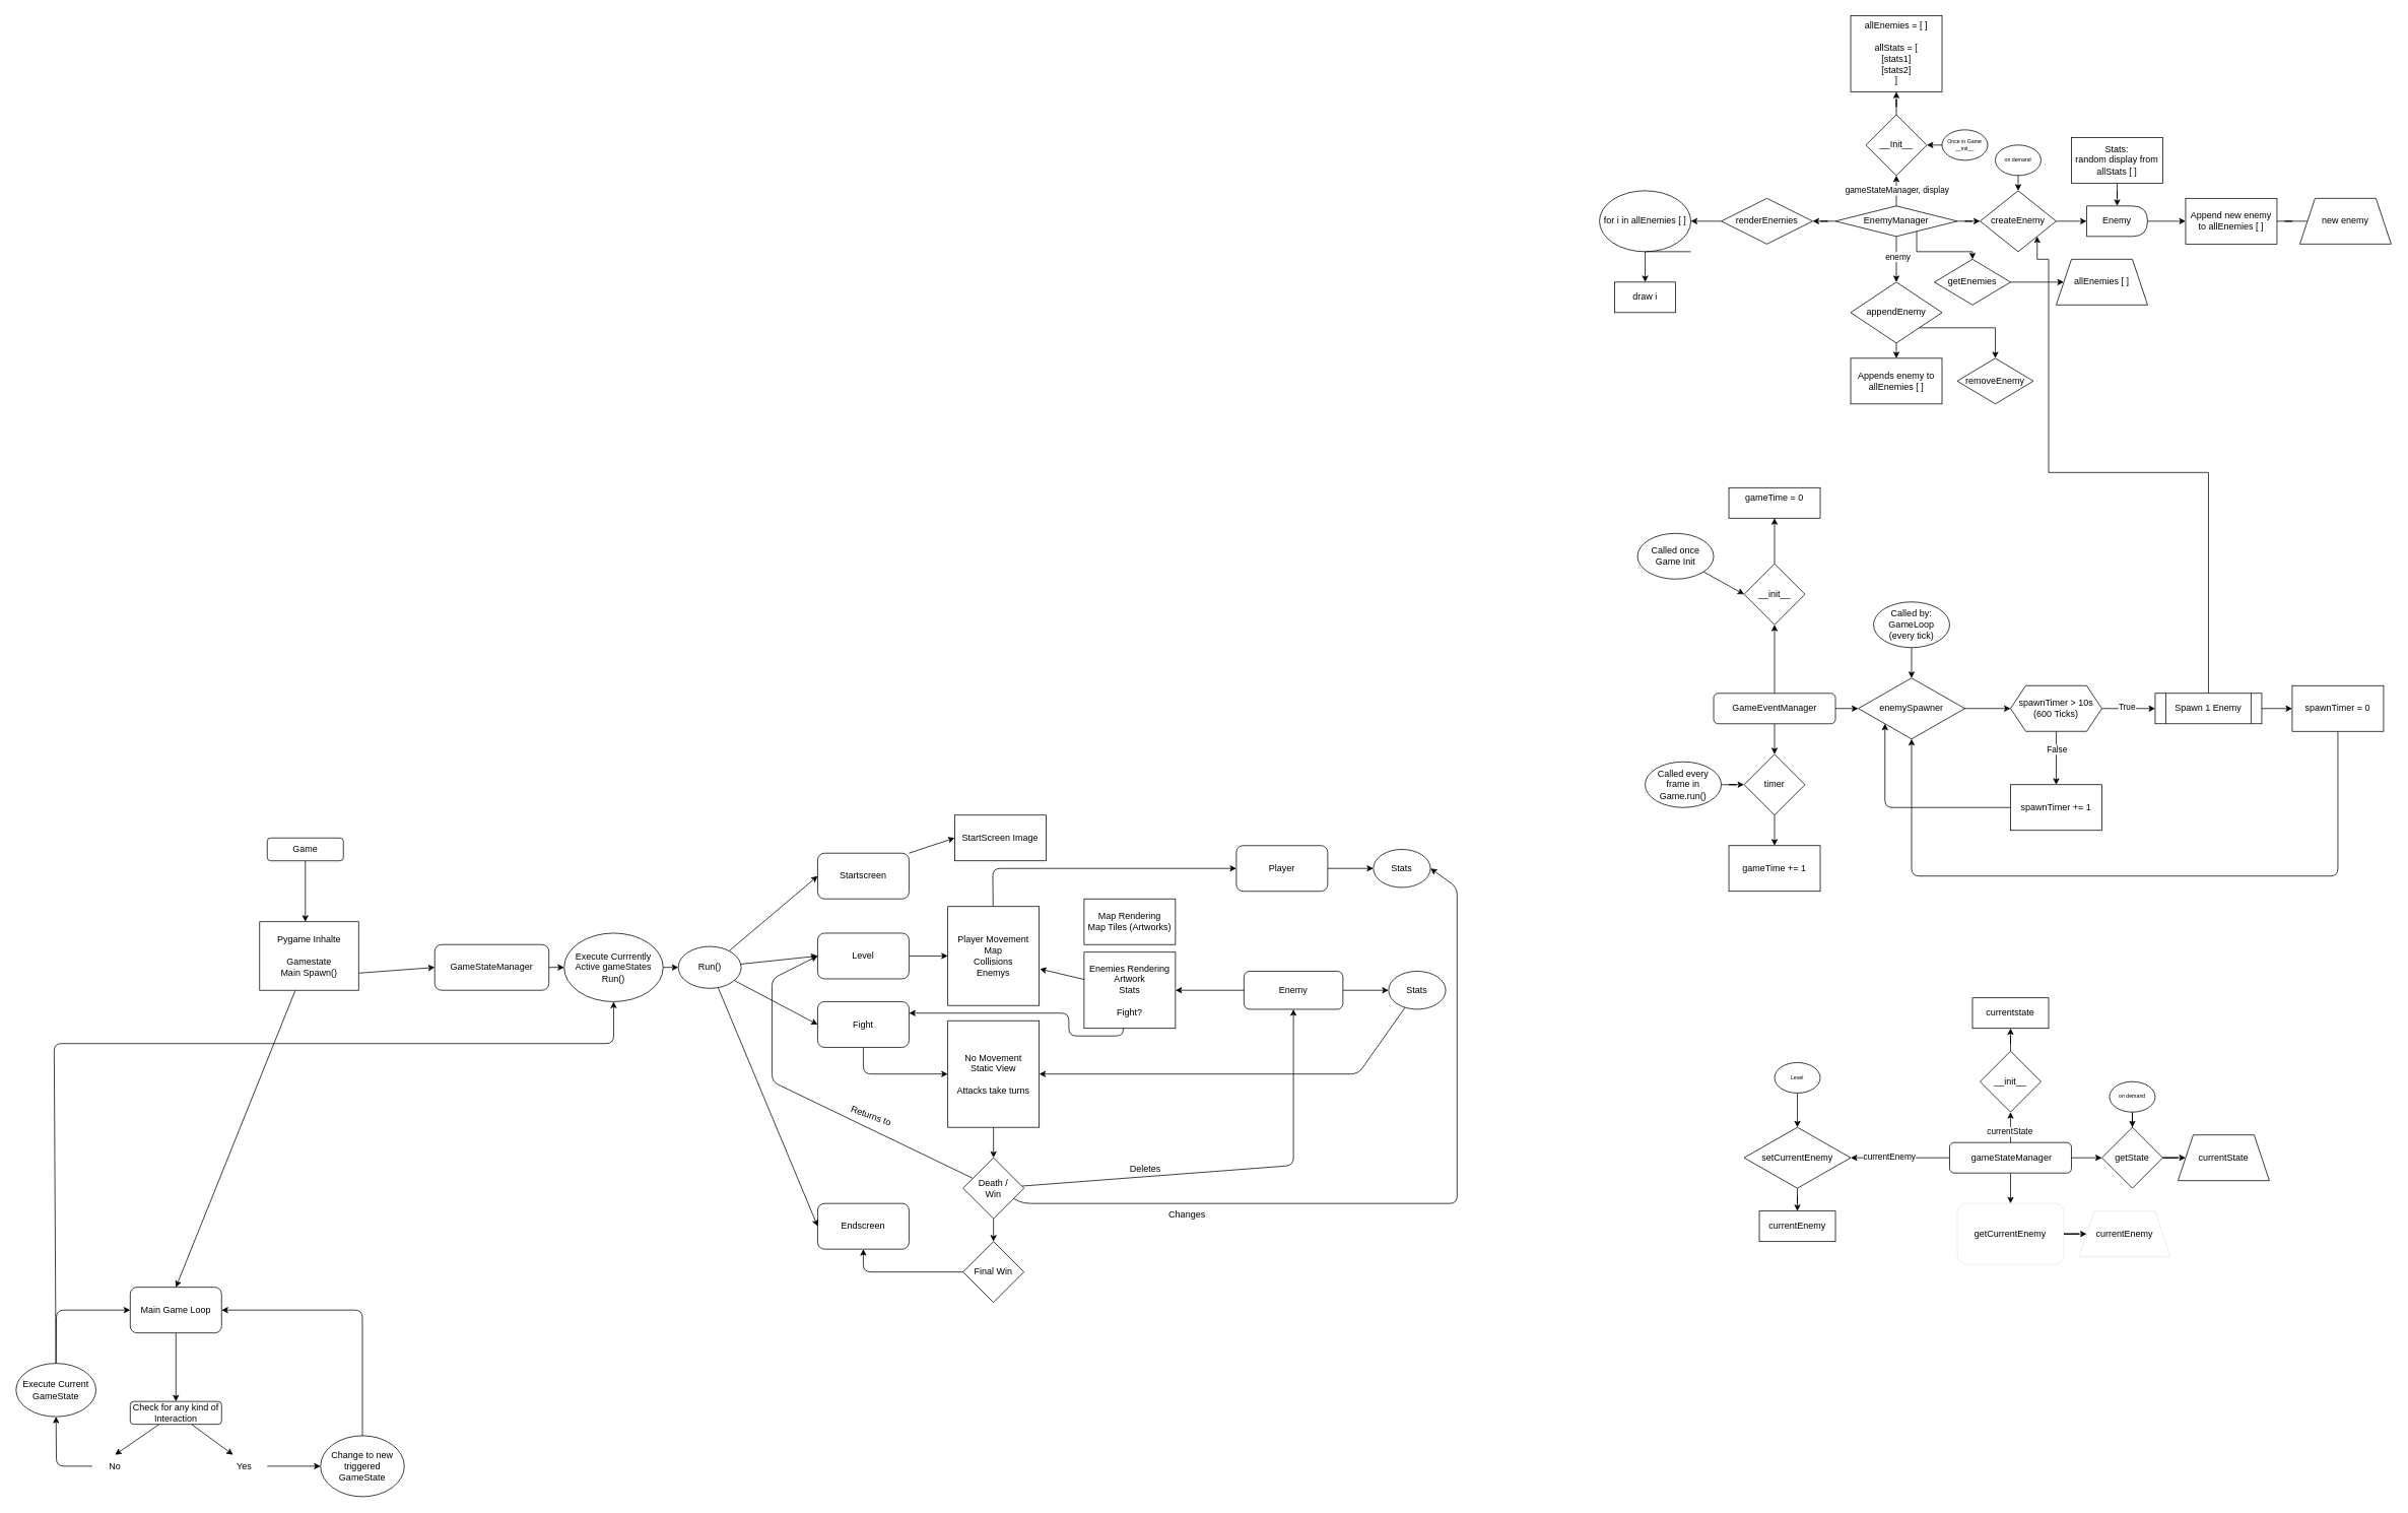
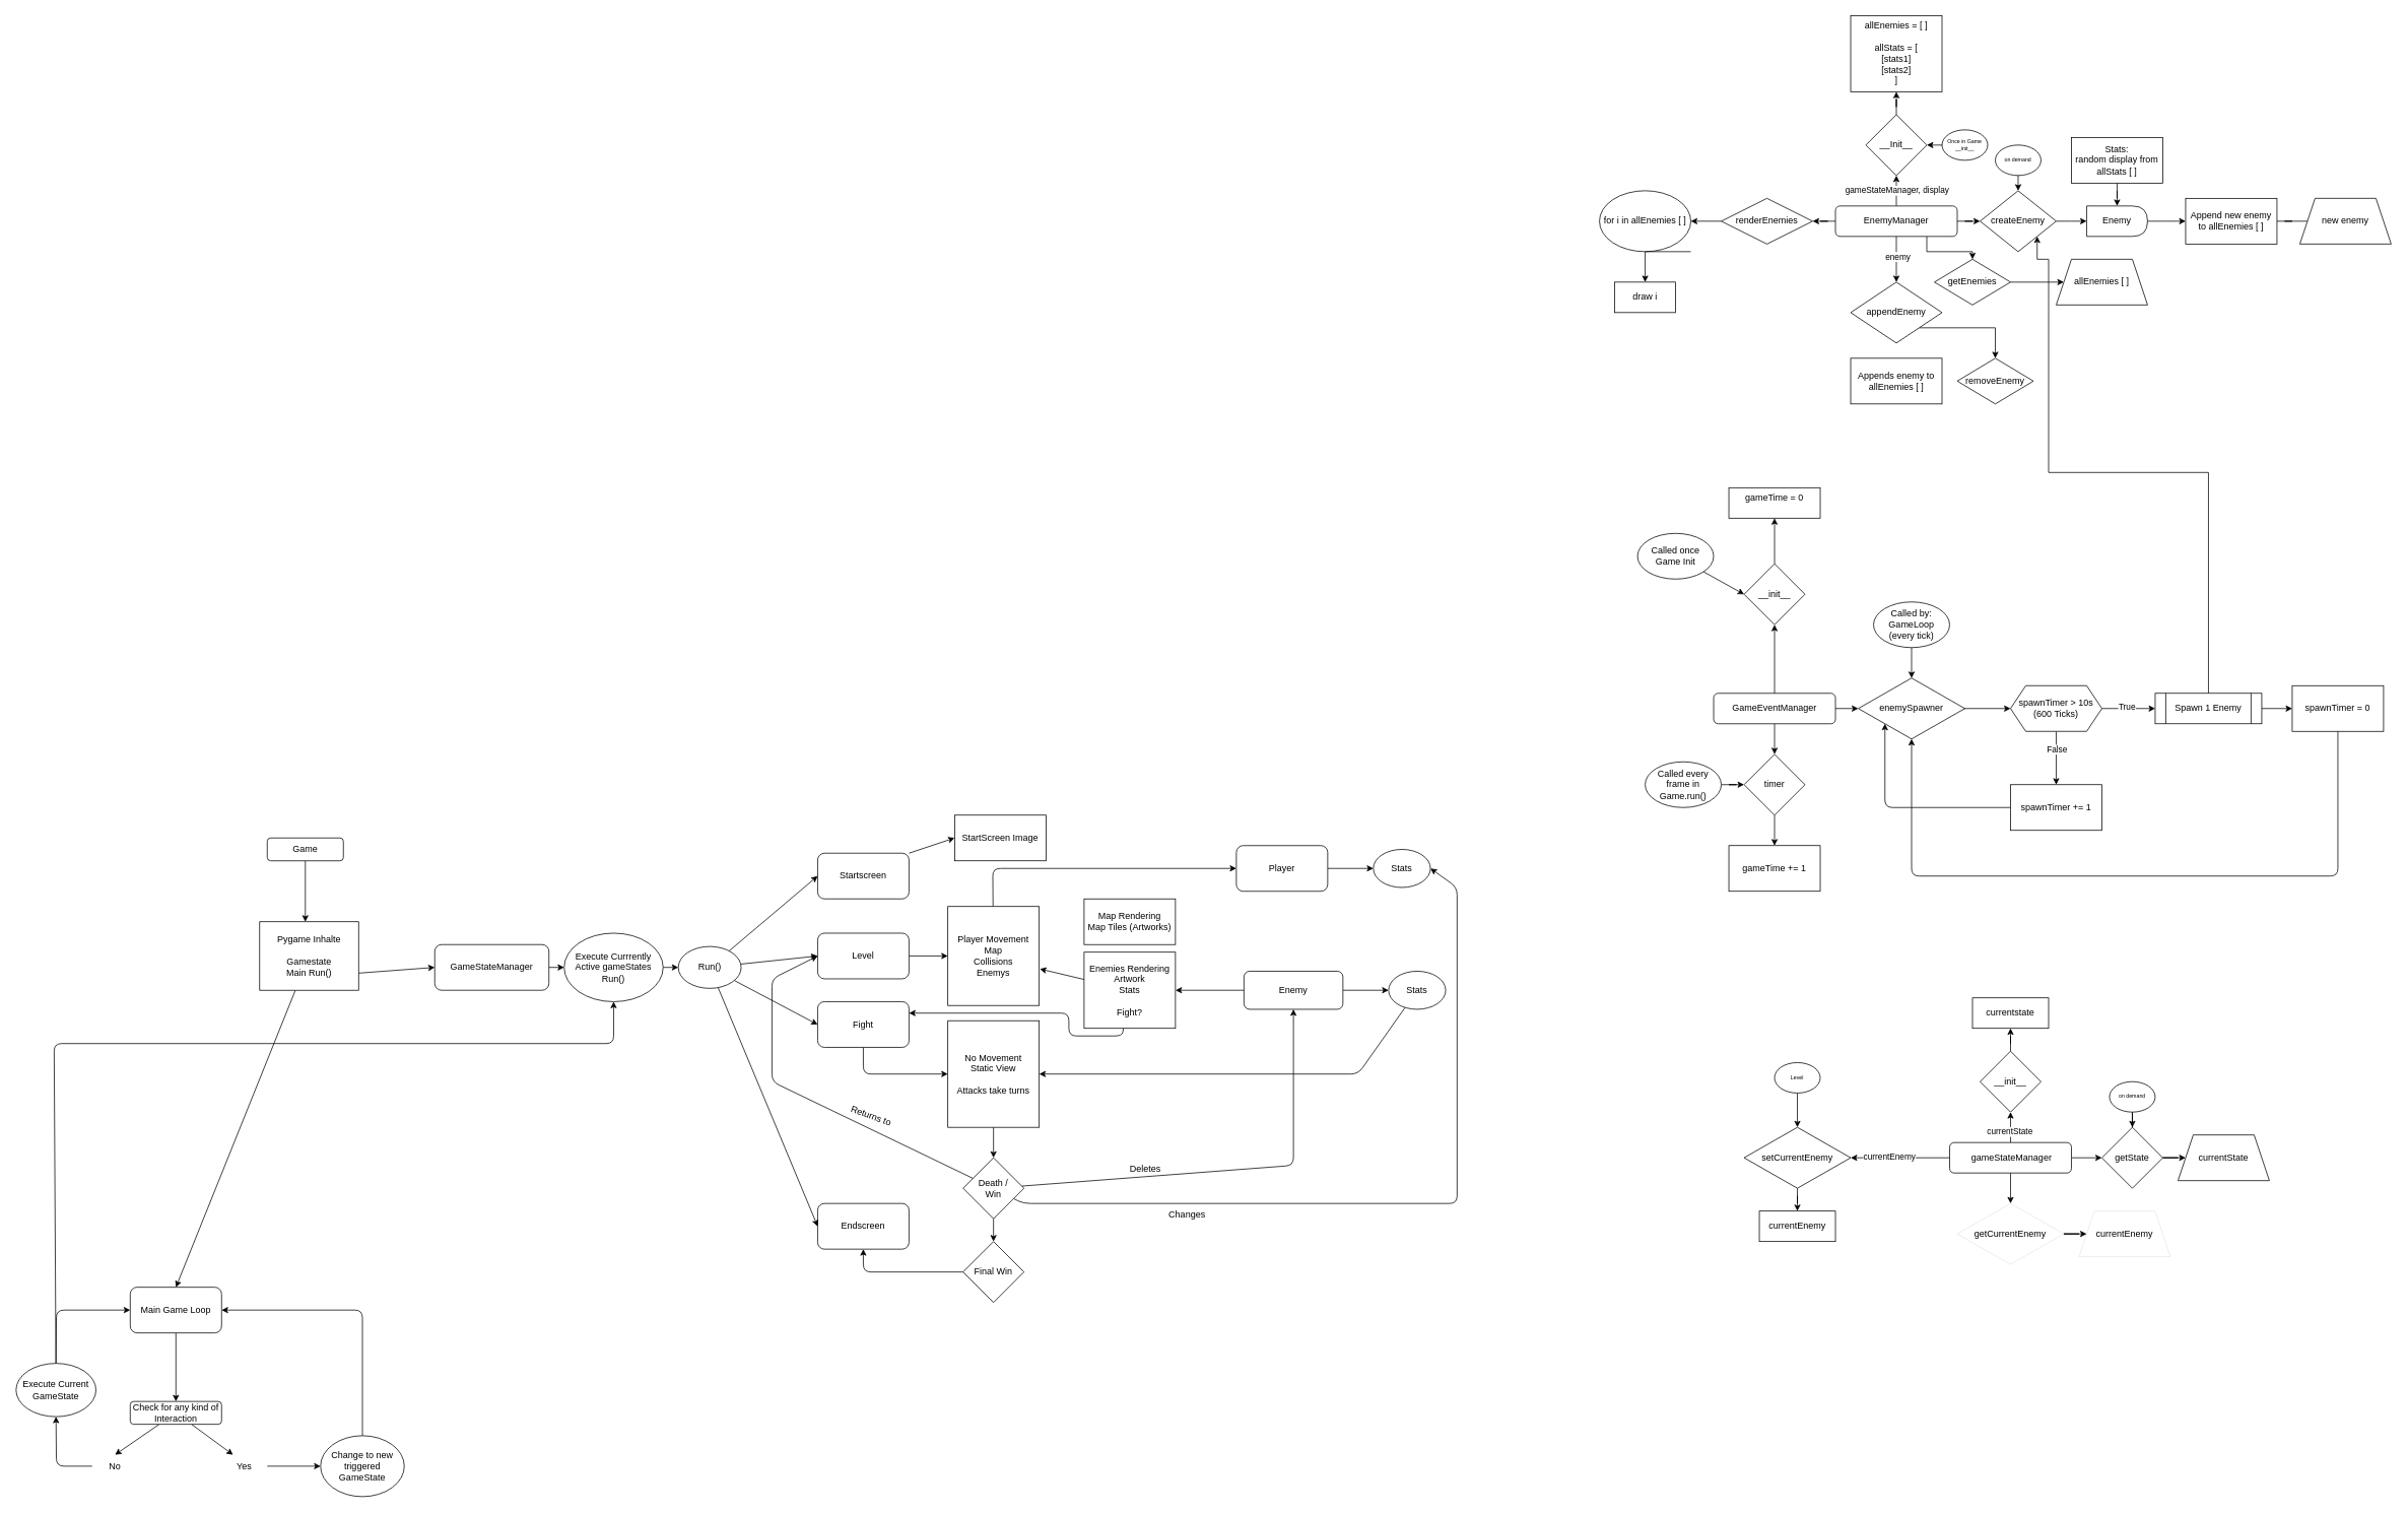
- <mxCell id="101" value="EnemyManager" style="rhombus;whiteSpace=wrap;html=1;" vertex="1" parent="1"><mxGeometry x="2410" y="270" width="160" height="40" as="geometry" /></mxCell>
+ <mxCell id="101" value="EnemyManager" style="rounded=1;whiteSpace=wrap;html=1;" vertex="1" parent="1"><mxGeometry x="2410" y="270" width="160" height="40" as="geometry" /></mxCell>
- <mxCell id="121" style="edgeStyle=orthogonalEdgeStyle;rounded=0;orthogonalLoop=1;jettySize=auto;html=1;exitX=0.5;exitY=1;exitDx=0;exitDy=0;entryX=0.5;entryY=0;entryDx=0;entryDy=0;" edge="1" parent="1" source="123" target="124"><mxGeometry relative="1" as="geometry" /></mxCell>
- <mxCell id="6" value="Pygame Inhalte&lt;div&gt;&lt;br&gt;&lt;/div&gt;&lt;div&gt;Gamestate&lt;/div&gt;&lt;div&gt;Main Spawn()&lt;/div&gt;" style="rounded=0;whiteSpace=wrap;html=1;" parent="1" vertex="1"><mxGeometry x="340" y="1210" width="130" height="90" as="geometry" /></mxCell>
+ <mxCell id="6" value="Pygame Inhalte&lt;div&gt;&lt;br&gt;&lt;/div&gt;&lt;div&gt;Gamestate&lt;/div&gt;&lt;div&gt;Main Run()&lt;/div&gt;" style="rounded=0;whiteSpace=wrap;html=1;" parent="1" vertex="1"><mxGeometry x="340" y="1210" width="130" height="90" as="geometry" /></mxCell>
- <mxCell id="147" value="getCurrentEnemy" style="whiteSpace=wrap;html=1;opacity=10;rounded=1;" vertex="1" parent="1"><mxGeometry x="2570" y="1580" width="140" height="80" as="geometry" /></mxCell>
+ <mxCell id="147" value="getCurrentEnemy" style="rhombus;whiteSpace=wrap;html=1;opacity=10;" vertex="1" parent="1"><mxGeometry x="2570" y="1580" width="140" height="80" as="geometry" /></mxCell>
